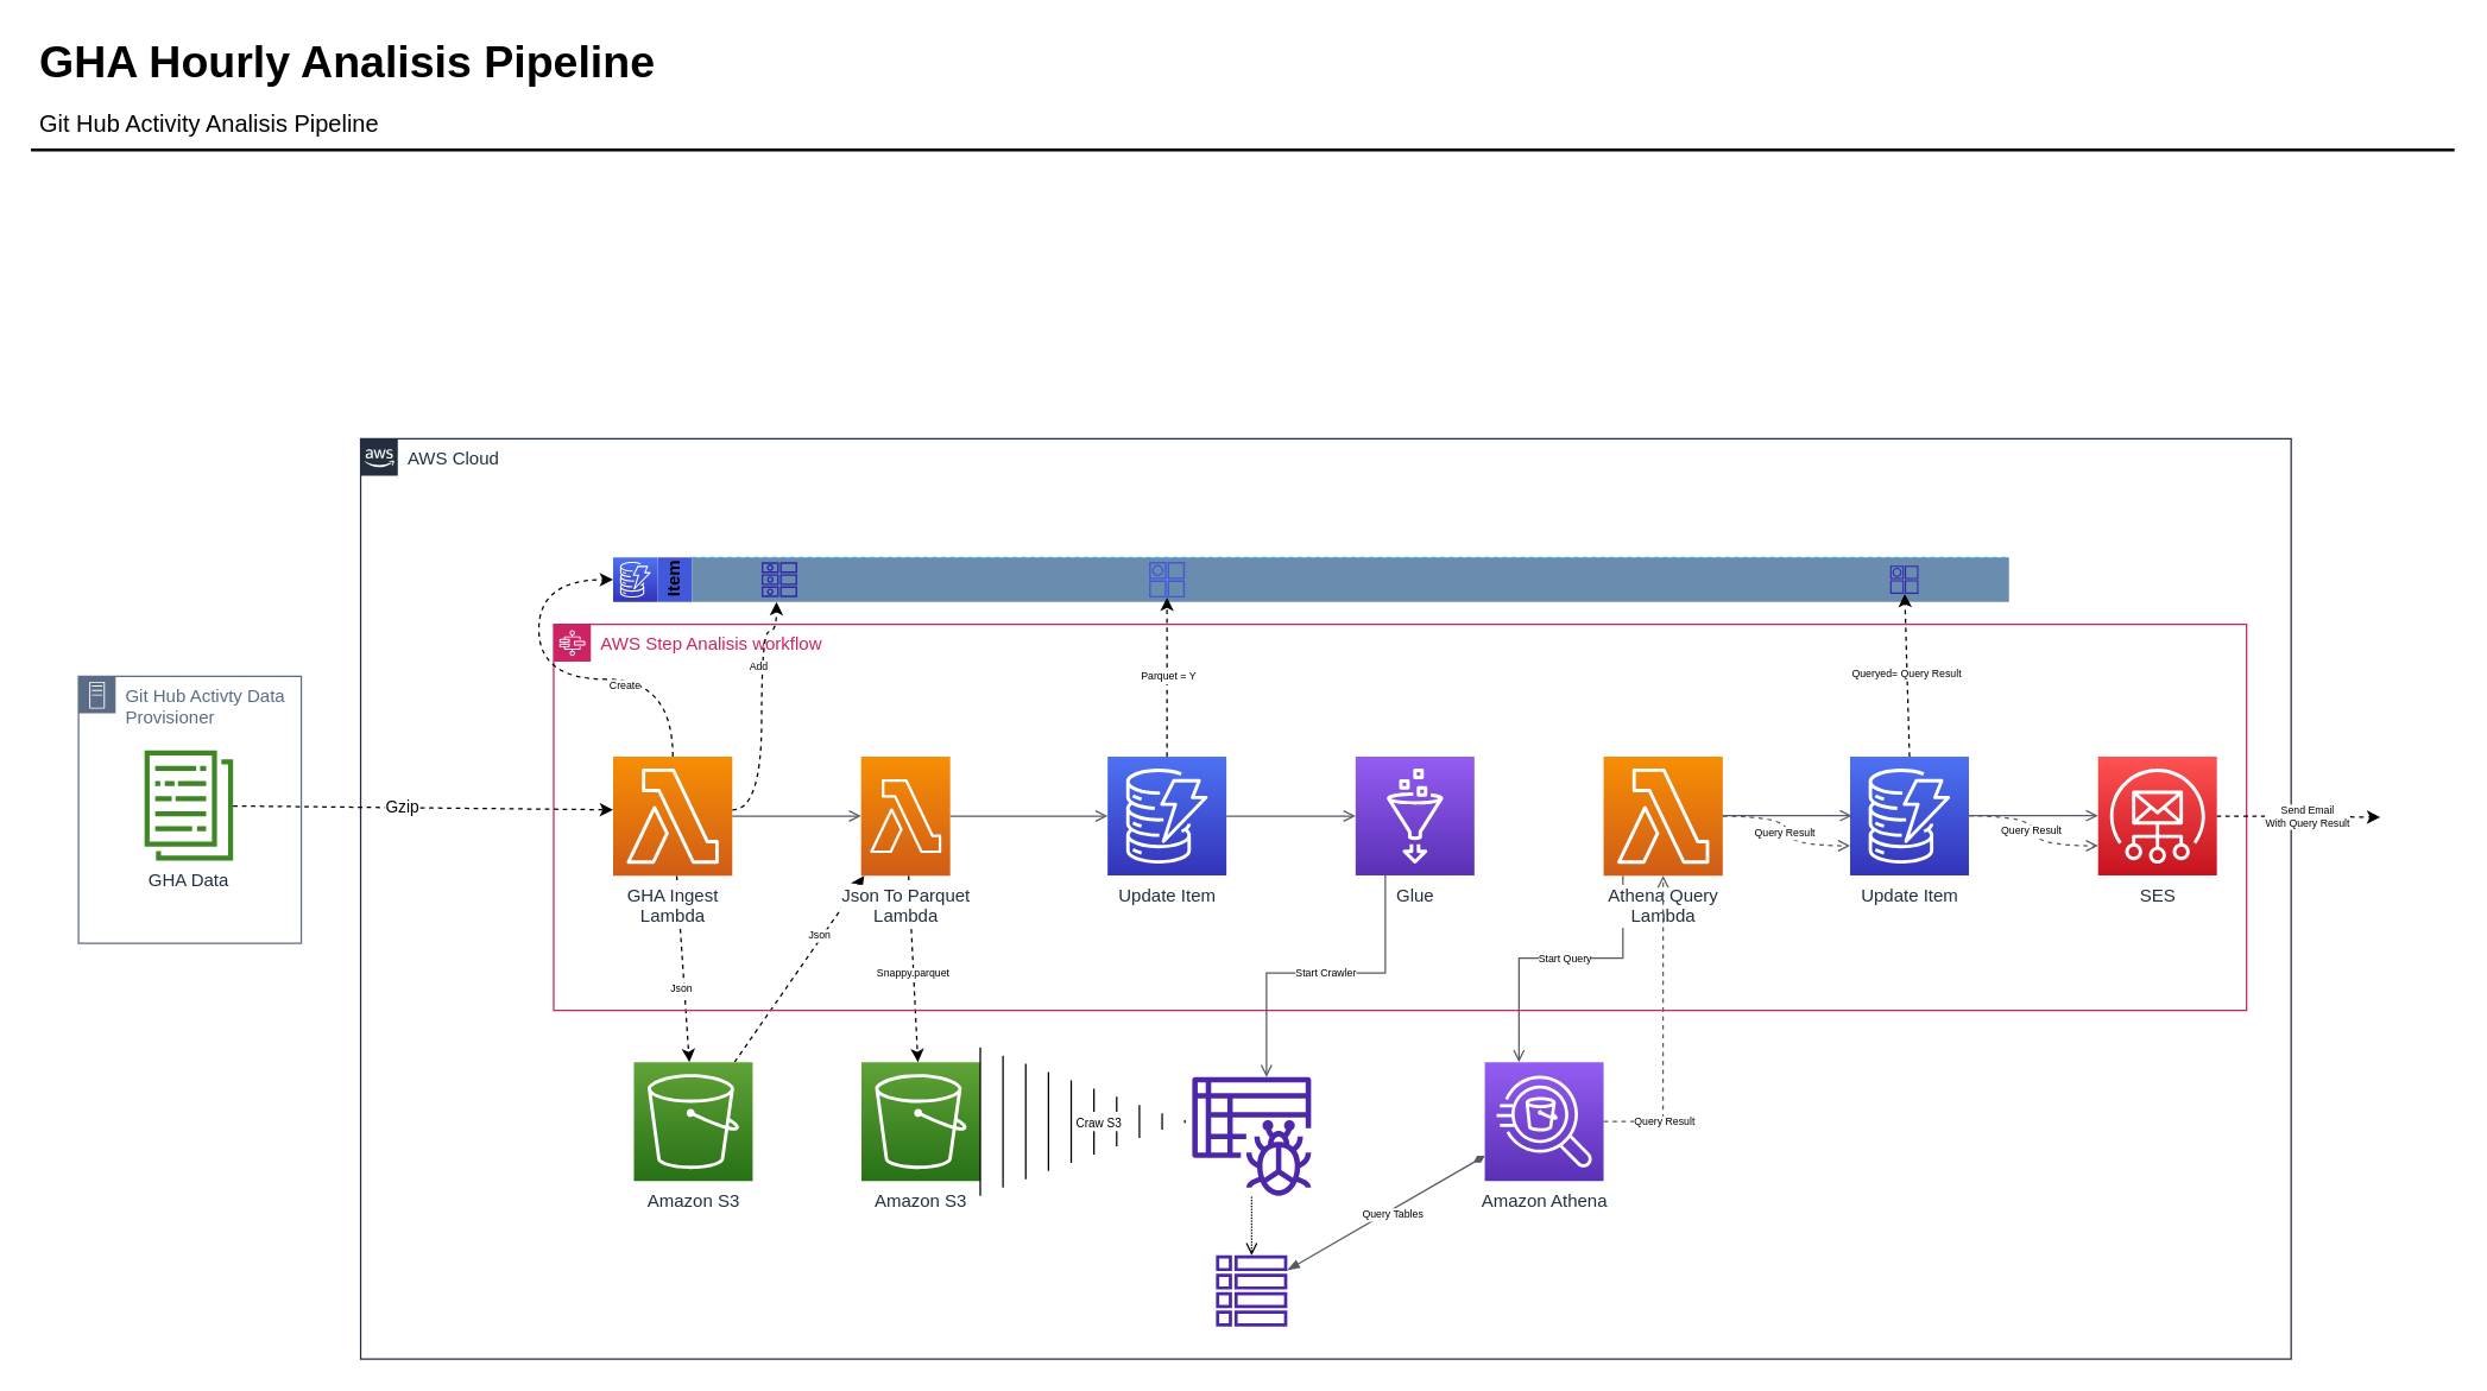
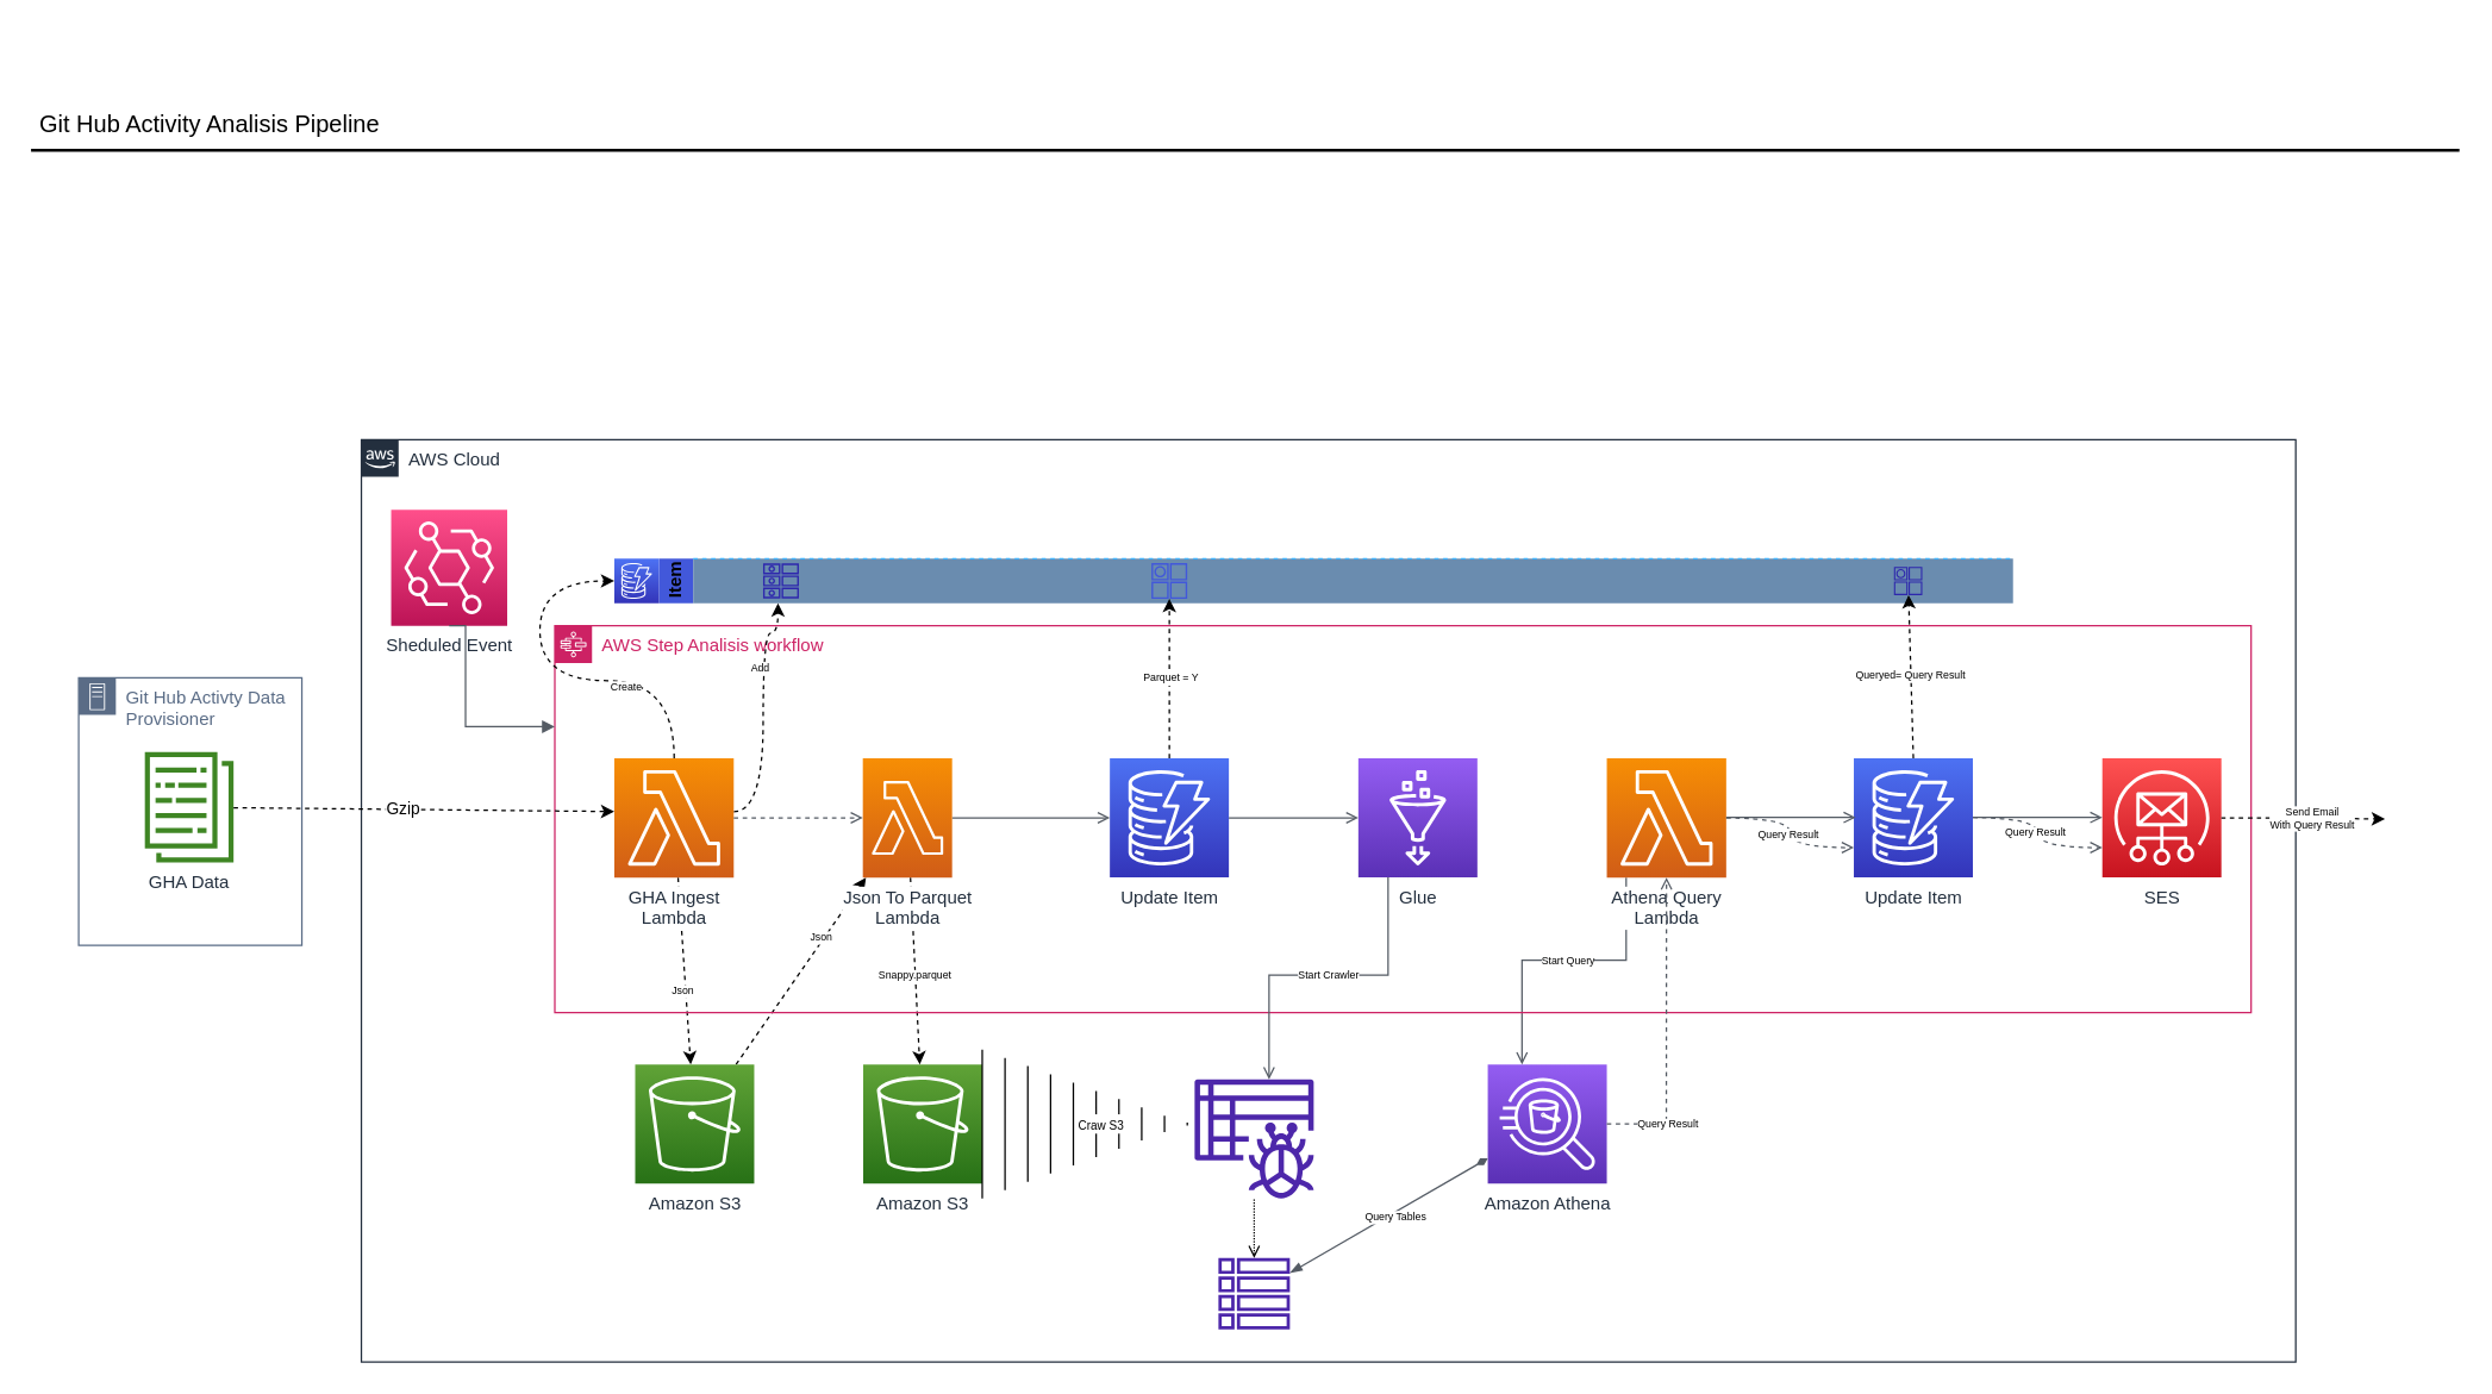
- <mxCell id="58" value="GHA Hourly Analisis Pipeline" style="text;html=1;resizable=0;points=[];autosize=1;align=left;verticalAlign=top;spacingTop=-4;fontSize=30;fontStyle=1" parent="1" vertex="1"><mxGeometry x="24" y="20.5" width="440" height="40" as="geometry" /></mxCell>
+ <mxCell id="34" value="Sheduled Event" style="sketch=0;points=[[0,0,0],[0.25,0,0],[0.5,0,0],[0.75,0,0],[1,0,0],[0,1,0],[0.25,1,0],[0.5,1,0],[0.75,1,0],[1,1,0],[0,0.25,0],[0,0.5,0],[0,0.75,0],[1,0.25,0],[1,0.5,0],[1,0.75,0]];outlineConnect=0;fontColor=#232F3E;gradientColor=#FF4F8B;gradientDirection=north;fillColor=#BC1356;strokeColor=#ffffff;dashed=0;verticalLabelPosition=bottom;verticalAlign=top;align=center;html=1;fontSize=12;fontStyle=0;aspect=fixed;shape=mxgraph.aws4.resourceIcon;resIcon=mxgraph.aws4.eventbridge;" parent="2" vertex="1"><mxGeometry x="20" y="47.13" width="78" height="78" as="geometry" /></mxCell>
+ <mxCell id="35" value="" style="edgeStyle=orthogonalEdgeStyle;html=1;endArrow=block;elbow=vertical;startArrow=none;endFill=1;strokeColor=#545B64;rounded=0;exitX=0.5;exitY=1;exitDx=0;exitDy=0;exitPerimeter=0;" parent="2" source="34" target="15" edge="1"><mxGeometry width="100" relative="1" as="geometry"><mxPoint x="500" y="270" as="sourcePoint" /><mxPoint x="600" y="270" as="targetPoint" /><Array as="points"><mxPoint x="70" y="193" /></Array></mxGeometry></mxCell>
- <mxCell id="24" value="" style="edgeStyle=orthogonalEdgeStyle;html=1;endArrow=open;elbow=vertical;startArrow=none;endFill=0;strokeColor=#545B64;rounded=0;" parent="15" source="19" target="29" edge="1"><mxGeometry width="100" relative="1" as="geometry"><mxPoint x="210" y="245" as="sourcePoint" /><mxPoint x="310" y="245" as="targetPoint" /></mxGeometry></mxCell>
+ <mxCell id="24" value="" style="edgeStyle=orthogonalEdgeStyle;html=1;endArrow=open;elbow=vertical;startArrow=none;endFill=0;strokeColor=#545B64;rounded=0;dashed=1;" parent="15" source="19" target="29" edge="1"><mxGeometry width="100" relative="1" as="geometry"><mxPoint x="210" y="245" as="sourcePoint" /><mxPoint x="310" y="245" as="targetPoint" /></mxGeometry></mxCell>
